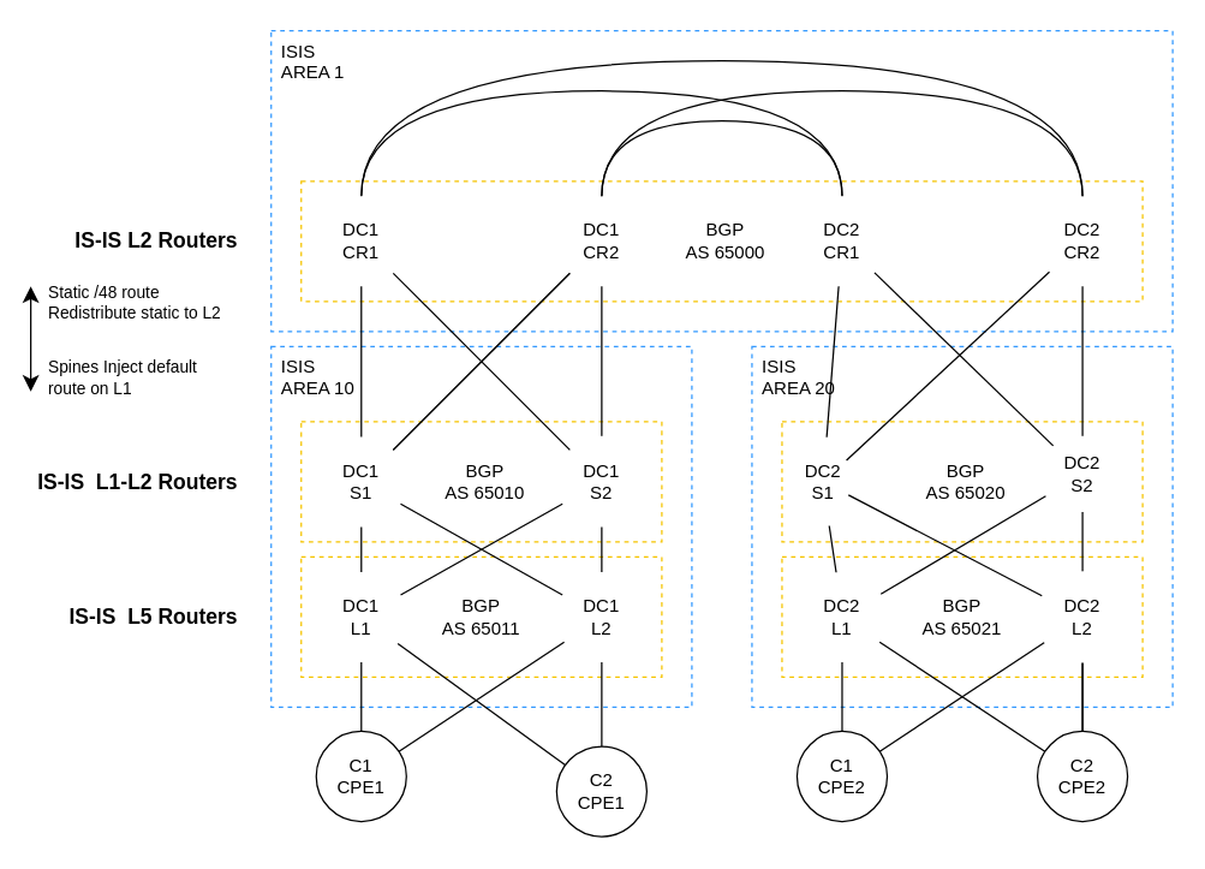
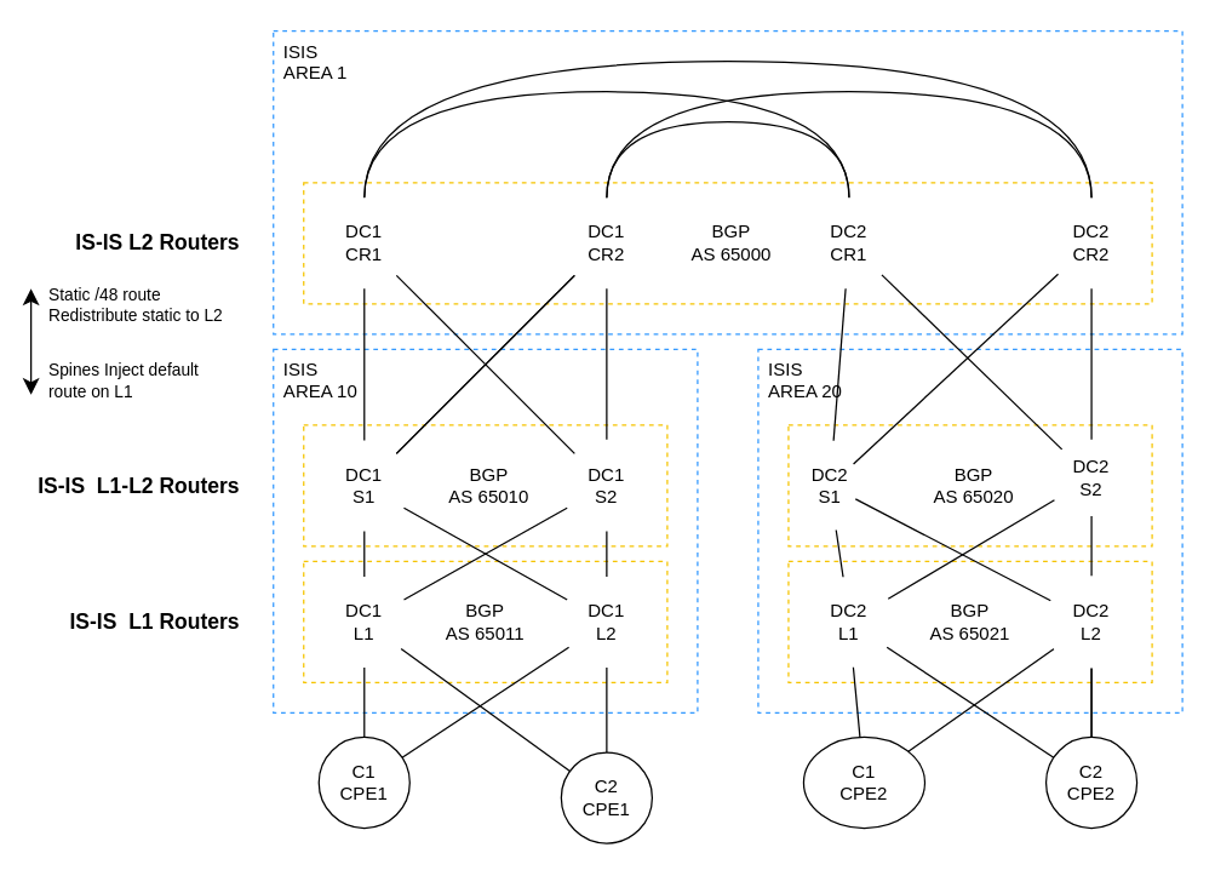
- <mxCell id="58" value="IS-IS&amp;nbsp; L5 Routers" style="whiteSpace=wrap;html=1;labelBorderColor=none;fillColor=none;strokeColor=none;align=right;fontSize=14;fontStyle=1" parent="1" vertex="1"><mxGeometry x="20" y="390" width="140" height="40" as="geometry" /></mxCell>
+ <mxCell id="58" value="IS-IS&amp;nbsp; L1 Routers" style="whiteSpace=wrap;html=1;labelBorderColor=none;fillColor=none;strokeColor=none;align=right;fontSize=14;fontStyle=1" parent="1" vertex="1"><mxGeometry x="20" y="390" width="140" height="40" as="geometry" /></mxCell>
- <mxCell id="36" value="C1&lt;br&gt;CPE2" style="ellipse;whiteSpace=wrap;html=1;aspect=fixed;" parent="1" vertex="1"><mxGeometry x="530" y="486" width="60" height="60" as="geometry" /></mxCell>
+ <mxCell id="36" value="C1&lt;br&gt;CPE2" style="ellipse;whiteSpace=wrap;html=1;aspect=fixed;" parent="1" vertex="1"><mxGeometry x="530" y="486" width="80" height="60" as="geometry" /></mxCell>
